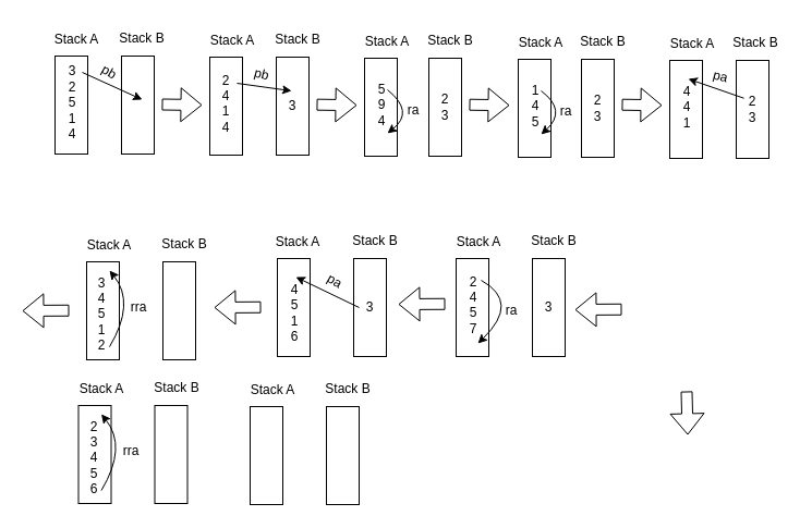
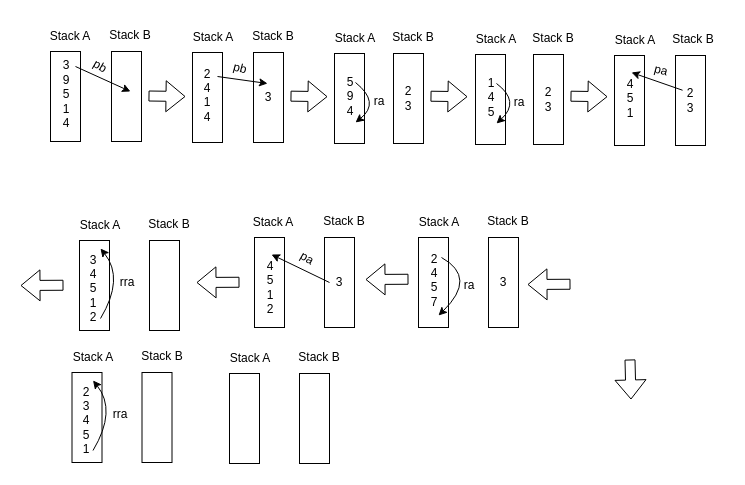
- <mxCell id="5" value="3&lt;div&gt;2&lt;/div&gt;&lt;div&gt;5&lt;/div&gt;&lt;div&gt;1&lt;/div&gt;&lt;div&gt;4&lt;/div&gt;&lt;div&gt;&lt;br&gt;&lt;/div&gt;" style="text;html=1;align=center;verticalAlign=middle;whiteSpace=wrap;rounded=0;" vertex="1" parent="1"><mxGeometry x="51" y="63" width="30" height="76" as="geometry" /></mxCell>
+ <mxCell id="5" value="3&lt;div&gt;9&lt;/div&gt;&lt;div&gt;5&lt;/div&gt;&lt;div&gt;1&lt;/div&gt;&lt;div&gt;4&lt;/div&gt;&lt;div&gt;&lt;br&gt;&lt;/div&gt;" style="text;html=1;align=center;verticalAlign=middle;whiteSpace=wrap;rounded=0;" vertex="1" parent="1"><mxGeometry x="51" y="63" width="30" height="76" as="geometry" /></mxCell>
- <mxCell id="38" value="4&lt;div&gt;4&lt;/div&gt;&lt;div&gt;1&lt;br&gt;&lt;div&gt;&lt;br&gt;&lt;/div&gt;&lt;/div&gt;" style="text;html=1;align=center;verticalAlign=middle;whiteSpace=wrap;rounded=0;" vertex="1" parent="1"><mxGeometry x="615" y="67" width="30" height="76" as="geometry" /></mxCell>
+ <mxCell id="38" value="4&lt;div&gt;5&lt;/div&gt;&lt;div&gt;1&lt;br&gt;&lt;div&gt;&lt;br&gt;&lt;/div&gt;&lt;/div&gt;" style="text;html=1;align=center;verticalAlign=middle;whiteSpace=wrap;rounded=0;" vertex="1" parent="1"><mxGeometry x="615" y="67" width="30" height="76" as="geometry" /></mxCell>
- <mxCell id="55" value="&lt;div&gt;&lt;div&gt;4&lt;/div&gt;&lt;/div&gt;&lt;div&gt;5&lt;/div&gt;&lt;div&gt;1&lt;/div&gt;&lt;div&gt;6&lt;/div&gt;" style="text;html=1;align=center;verticalAlign=middle;whiteSpace=wrap;rounded=0;" vertex="1" parent="1"><mxGeometry x="255" y="249" width="30" height="76" as="geometry" /></mxCell>
+ <mxCell id="55" value="&lt;div&gt;&lt;div&gt;4&lt;/div&gt;&lt;/div&gt;&lt;div&gt;5&lt;/div&gt;&lt;div&gt;1&lt;/div&gt;&lt;div&gt;2&lt;/div&gt;" style="text;html=1;align=center;verticalAlign=middle;whiteSpace=wrap;rounded=0;" vertex="1" parent="1"><mxGeometry x="255" y="249" width="30" height="76" as="geometry" /></mxCell>
- <mxCell id="73" value="&lt;div&gt;&lt;div data-l-s=&quot;68805&quot;&gt;2&lt;/div&gt;&lt;div data-l-s=&quot;68805&quot;&gt;3&lt;/div&gt;&lt;/div&gt;&lt;div&gt;4&lt;/div&gt;&lt;div&gt;5&lt;/div&gt;&lt;div&gt;6&lt;/div&gt;" style="text;html=1;align=center;verticalAlign=middle;whiteSpace=wrap;rounded=0;" vertex="1" parent="1"><mxGeometry x="70.5" y="382" width="30" height="76" as="geometry" /></mxCell>
+ <mxCell id="73" value="&lt;div&gt;&lt;div data-l-s=&quot;68805&quot;&gt;2&lt;/div&gt;&lt;div data-l-s=&quot;68805&quot;&gt;3&lt;/div&gt;&lt;/div&gt;&lt;div&gt;4&lt;/div&gt;&lt;div&gt;5&lt;/div&gt;&lt;div&gt;1&lt;/div&gt;" style="text;html=1;align=center;verticalAlign=middle;whiteSpace=wrap;rounded=0;" vertex="1" parent="1"><mxGeometry x="70.5" y="382" width="30" height="76" as="geometry" /></mxCell>
